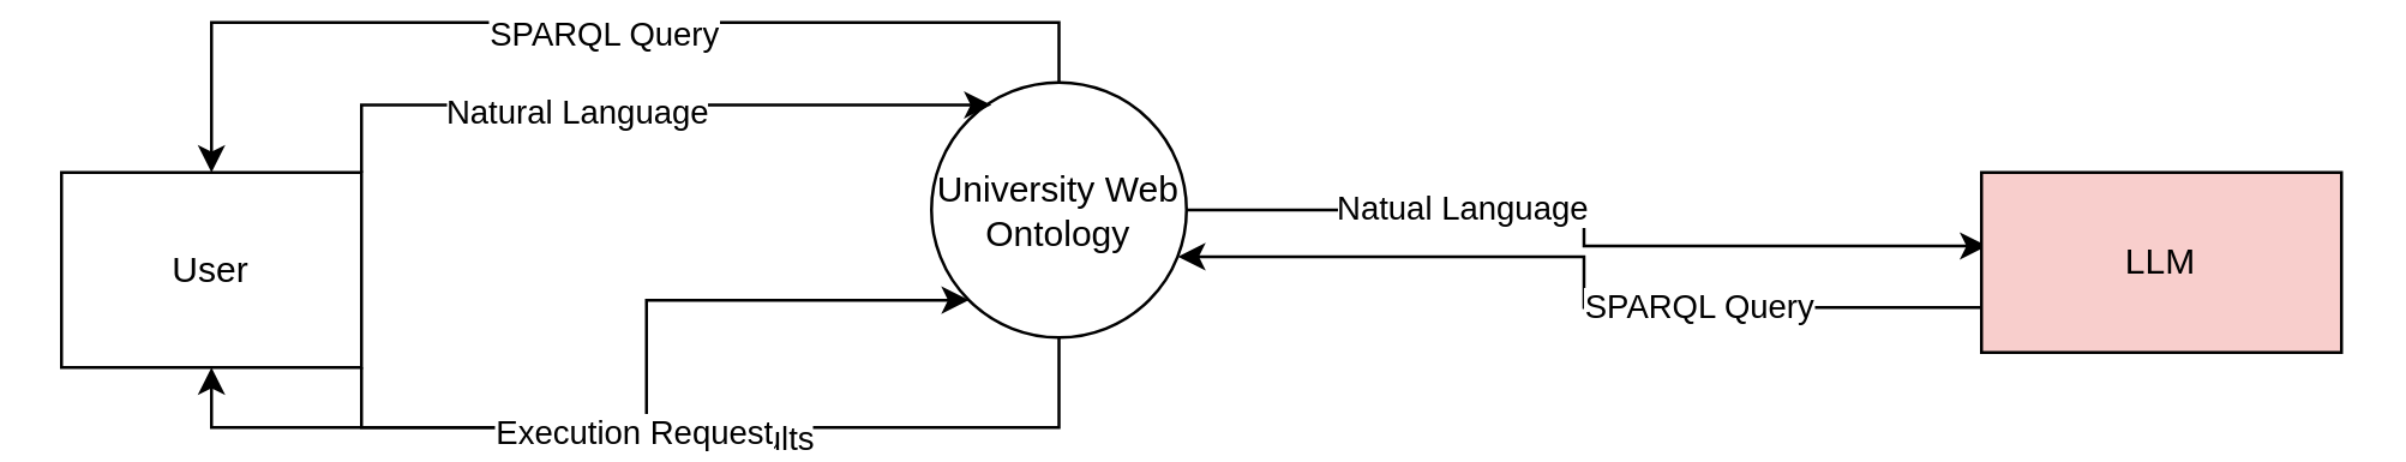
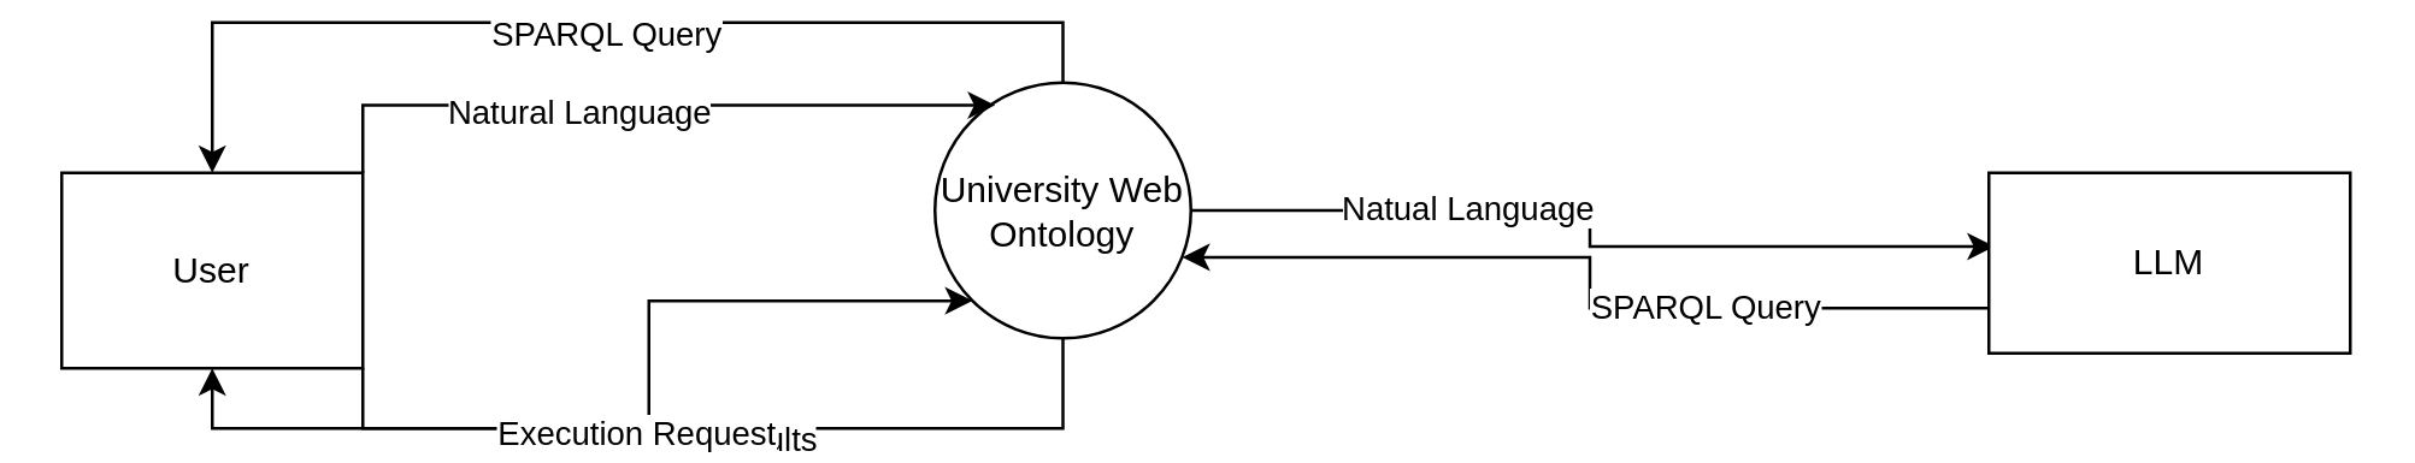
- <mxCell id="16" value="LLM" style="rounded=0;whiteSpace=wrap;html=1;fillColor=#f8cecc;" parent="1" vertex="1"><mxGeometry x="660" y="50" width="120" height="60" as="geometry" /></mxCell>
+ <mxCell id="16" value="LLM" style="rounded=0;whiteSpace=wrap;html=1;" parent="1" vertex="1"><mxGeometry x="660" y="50" width="120" height="60" as="geometry" /></mxCell>
